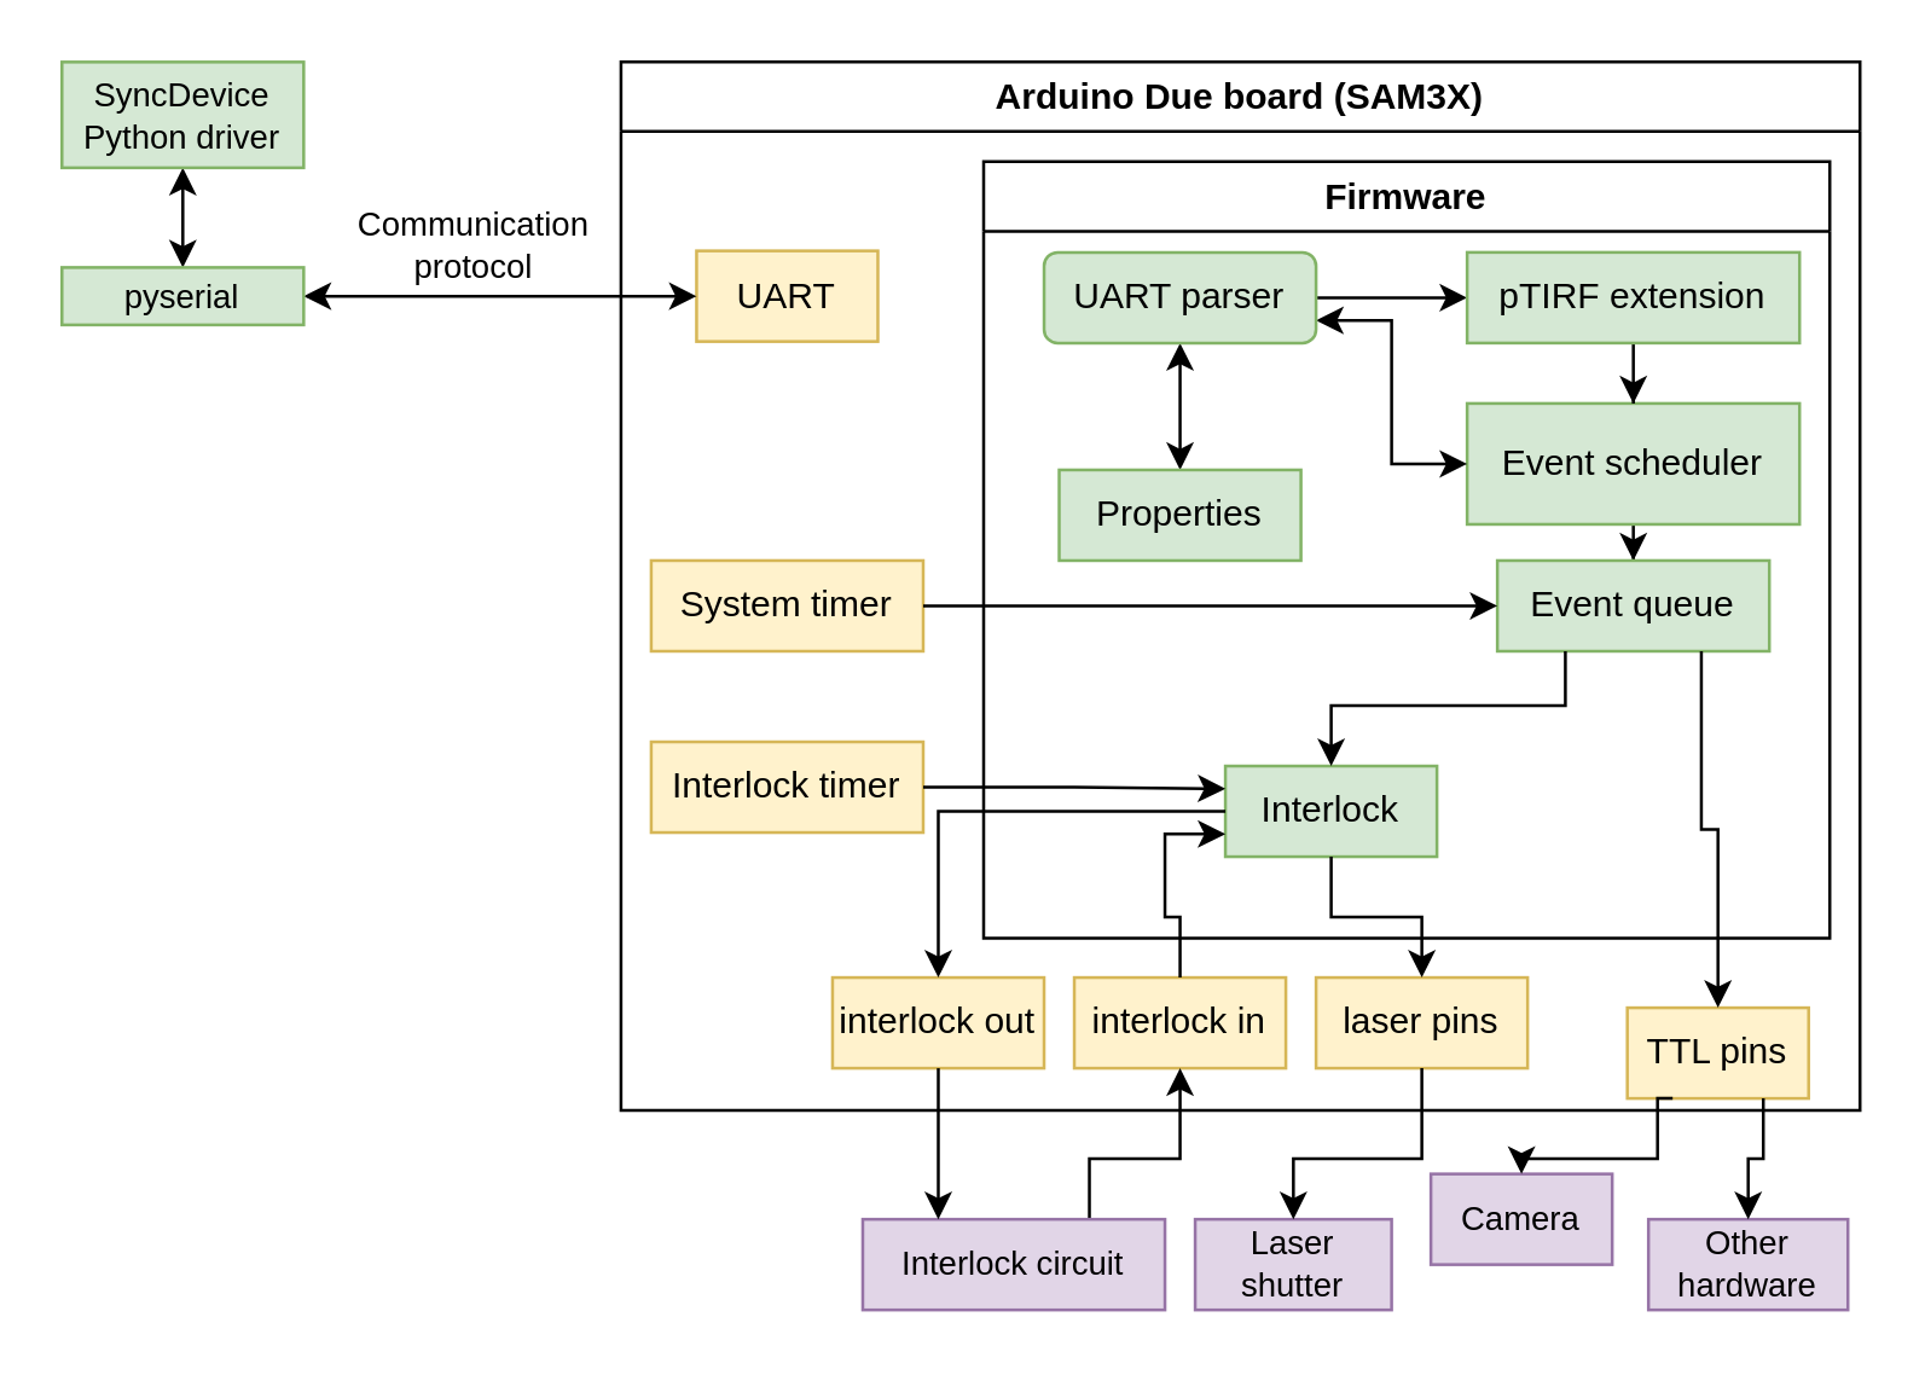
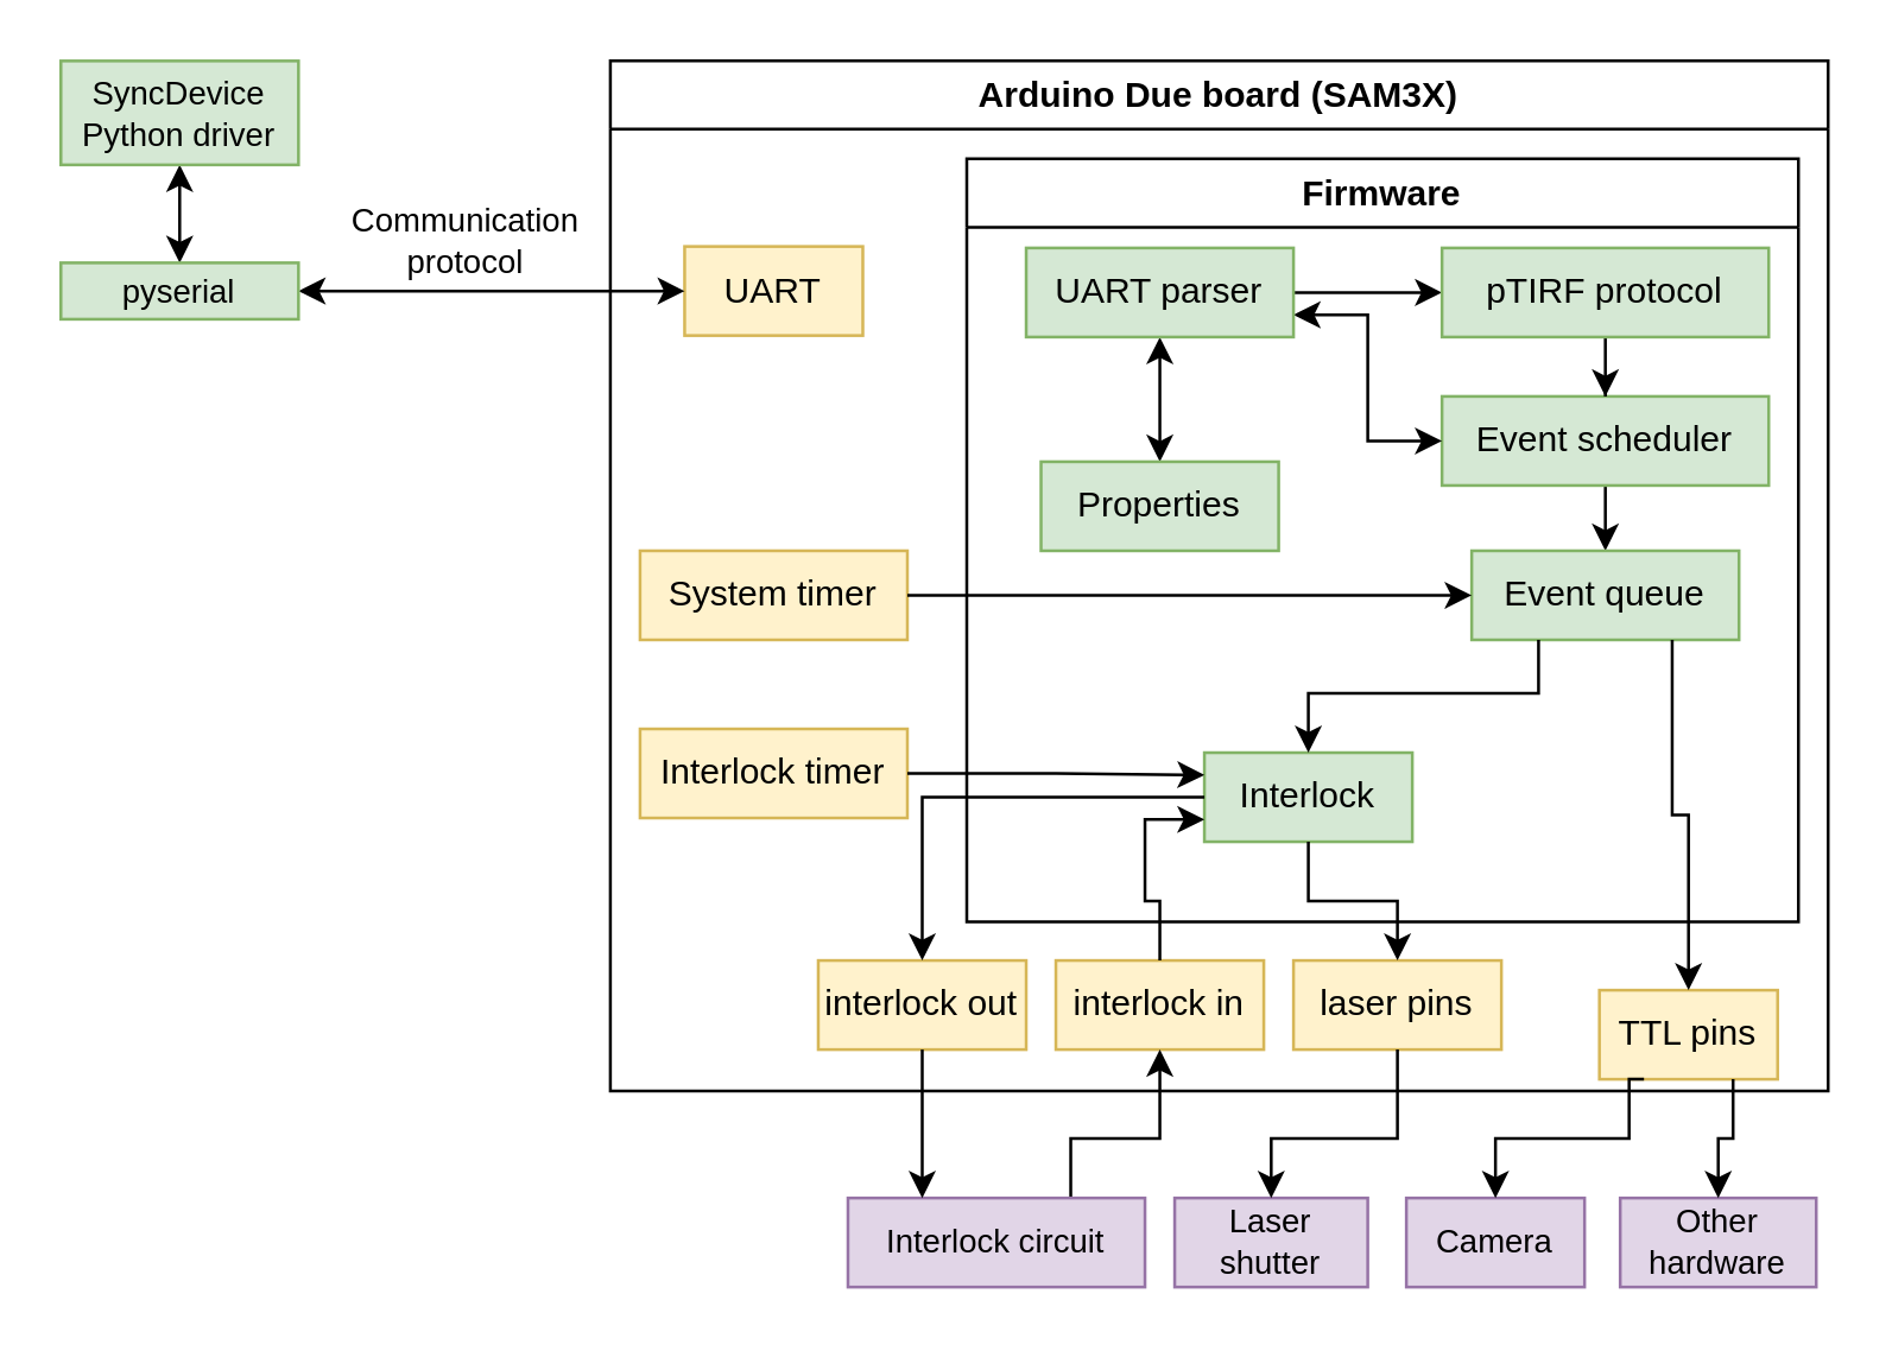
- <mxCell id="9" value="UART parser" style="whiteSpace=wrap;html=1;labelBackgroundColor=none;fillColor=#d5e8d4;strokeColor=#82b366;rounded=1;" vertex="1" parent="3"><mxGeometry x="20" y="30" width="90" height="30" as="geometry" /></mxCell>
+ <mxCell id="9" value="UART parser" style="rounded=0;whiteSpace=wrap;html=1;labelBackgroundColor=none;fillColor=#d5e8d4;strokeColor=#82b366;" vertex="1" parent="3"><mxGeometry x="20" y="30" width="90" height="30" as="geometry" /></mxCell>
- <mxCell id="11" value="pTIRF extension" style="rounded=0;whiteSpace=wrap;html=1;labelBackgroundColor=none;fillColor=#d5e8d4;strokeColor=#82b366;" vertex="1" parent="3"><mxGeometry x="160" y="30" width="110" height="30" as="geometry" /></mxCell>
+ <mxCell id="11" value="pTIRF protocol" style="rounded=0;whiteSpace=wrap;html=1;labelBackgroundColor=none;fillColor=#d5e8d4;strokeColor=#82b366;" vertex="1" parent="3"><mxGeometry x="160" y="30" width="110" height="30" as="geometry" /></mxCell>
- <mxCell id="5" value="Event scheduler" style="rounded=0;whiteSpace=wrap;html=1;labelBackgroundColor=none;fillColor=#d5e8d4;strokeColor=#82b366;" vertex="1" parent="3"><mxGeometry x="160" y="80" width="110" height="40" as="geometry" /></mxCell>
+ <mxCell id="5" value="Event scheduler" style="rounded=0;whiteSpace=wrap;html=1;labelBackgroundColor=none;fillColor=#d5e8d4;strokeColor=#82b366;" vertex="1" parent="3"><mxGeometry x="160" y="80" width="110" height="30" as="geometry" /></mxCell>
- <mxCell id="34" value="Camera" style="rounded=0;whiteSpace=wrap;html=1;fontFamily=Helvetica;fontSize=11;labelBackgroundColor=none;fillColor=#e1d5e7;strokeColor=#9673a6;" vertex="1" parent="1"><mxGeometry x="473" y="388" width="60" height="30" as="geometry" /></mxCell>
+ <mxCell id="34" value="Camera" style="rounded=0;whiteSpace=wrap;html=1;fontFamily=Helvetica;fontSize=11;labelBackgroundColor=none;fillColor=#e1d5e7;strokeColor=#9673a6;" vertex="1" parent="1"><mxGeometry x="473" y="403" width="60" height="30" as="geometry" /></mxCell>
